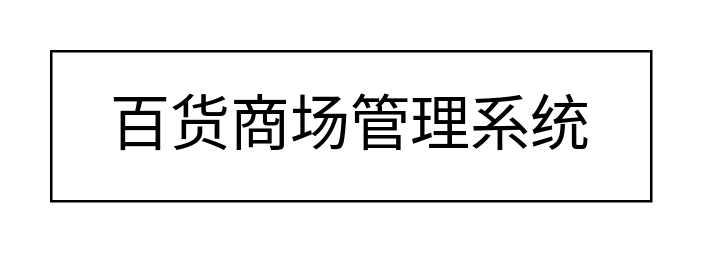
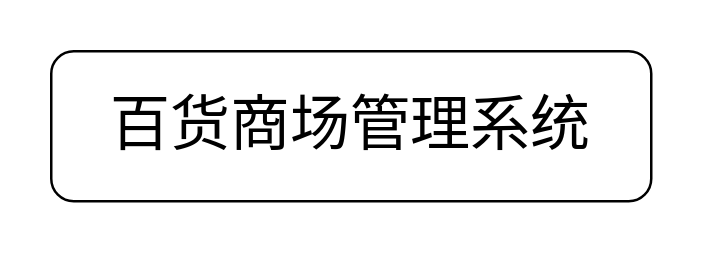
- <mxCell id="2" value="&lt;font style=&quot;font-size: 24px&quot;&gt;百货商场管理系统&lt;/font&gt;" style="whiteSpace=wrap;html=1;rounded=0;" vertex="1" parent="1"><mxGeometry x="20" y="20" width="240" height="60" as="geometry" /></mxCell>
+ <mxCell id="2" value="&lt;font style=&quot;font-size: 24px&quot;&gt;百货商场管理系统&lt;/font&gt;" style="rounded=1;whiteSpace=wrap;html=1;" vertex="1" parent="1"><mxGeometry x="20" y="20" width="240" height="60" as="geometry" /></mxCell>
